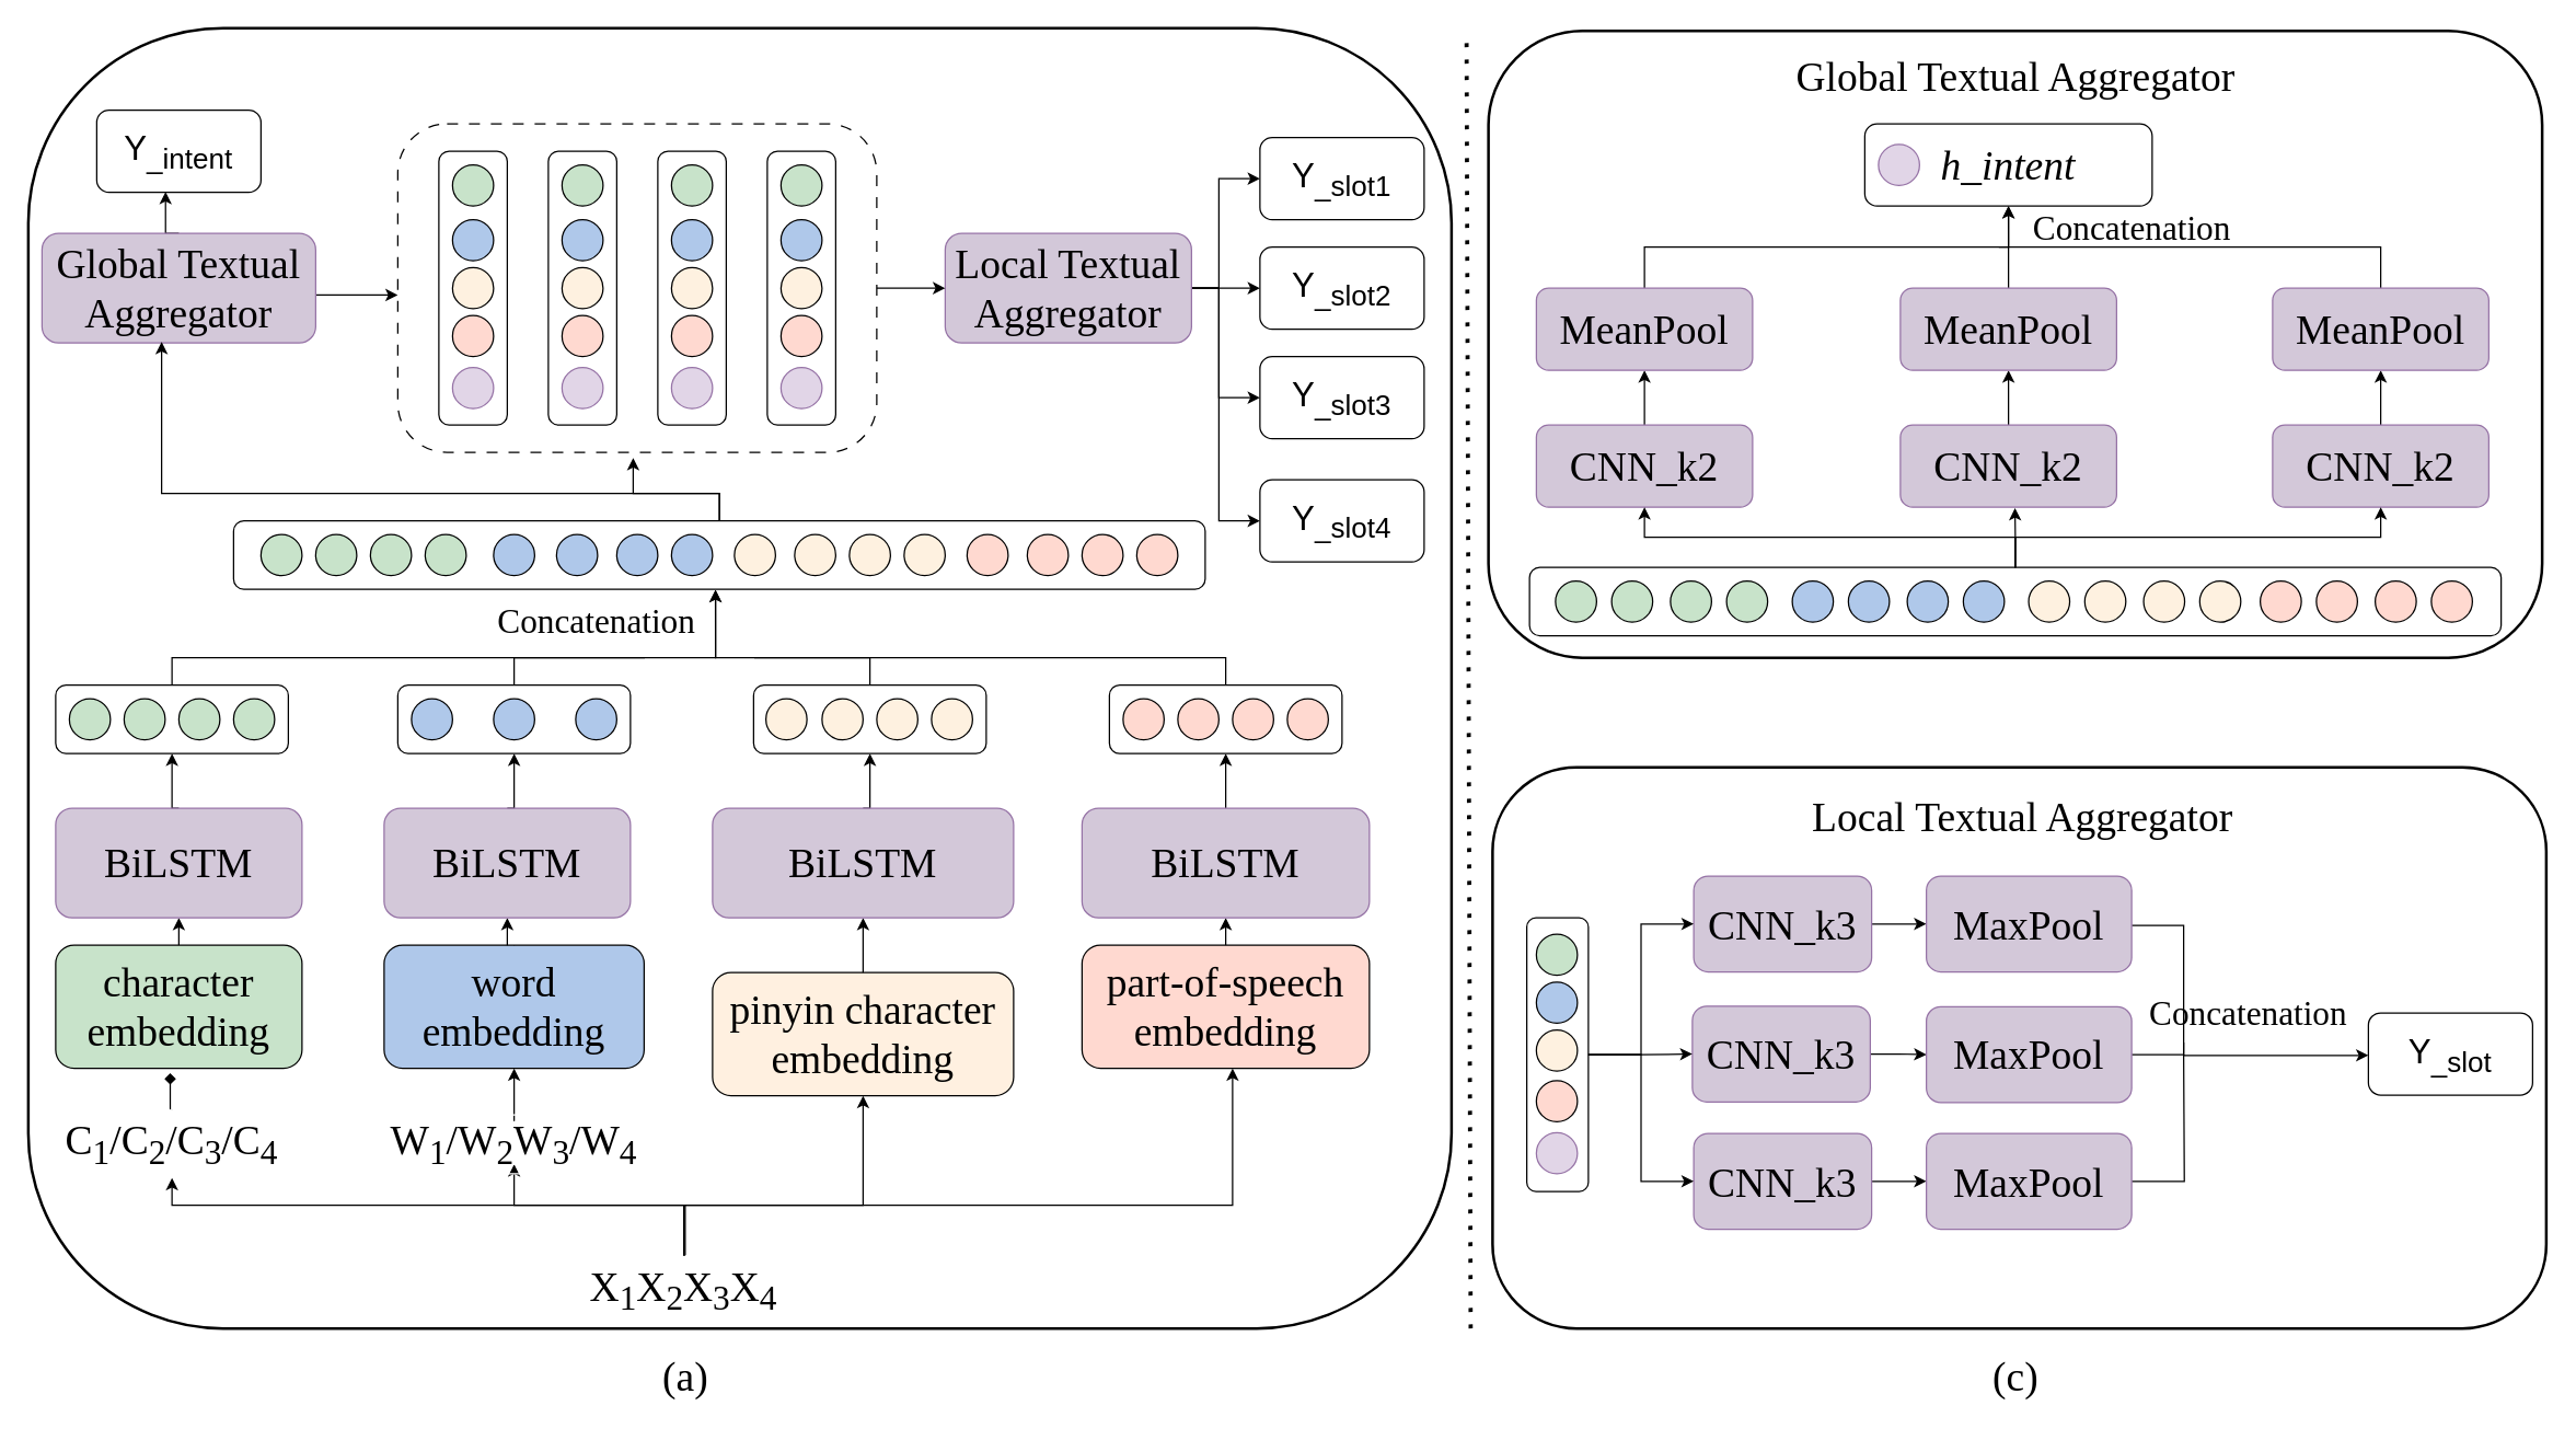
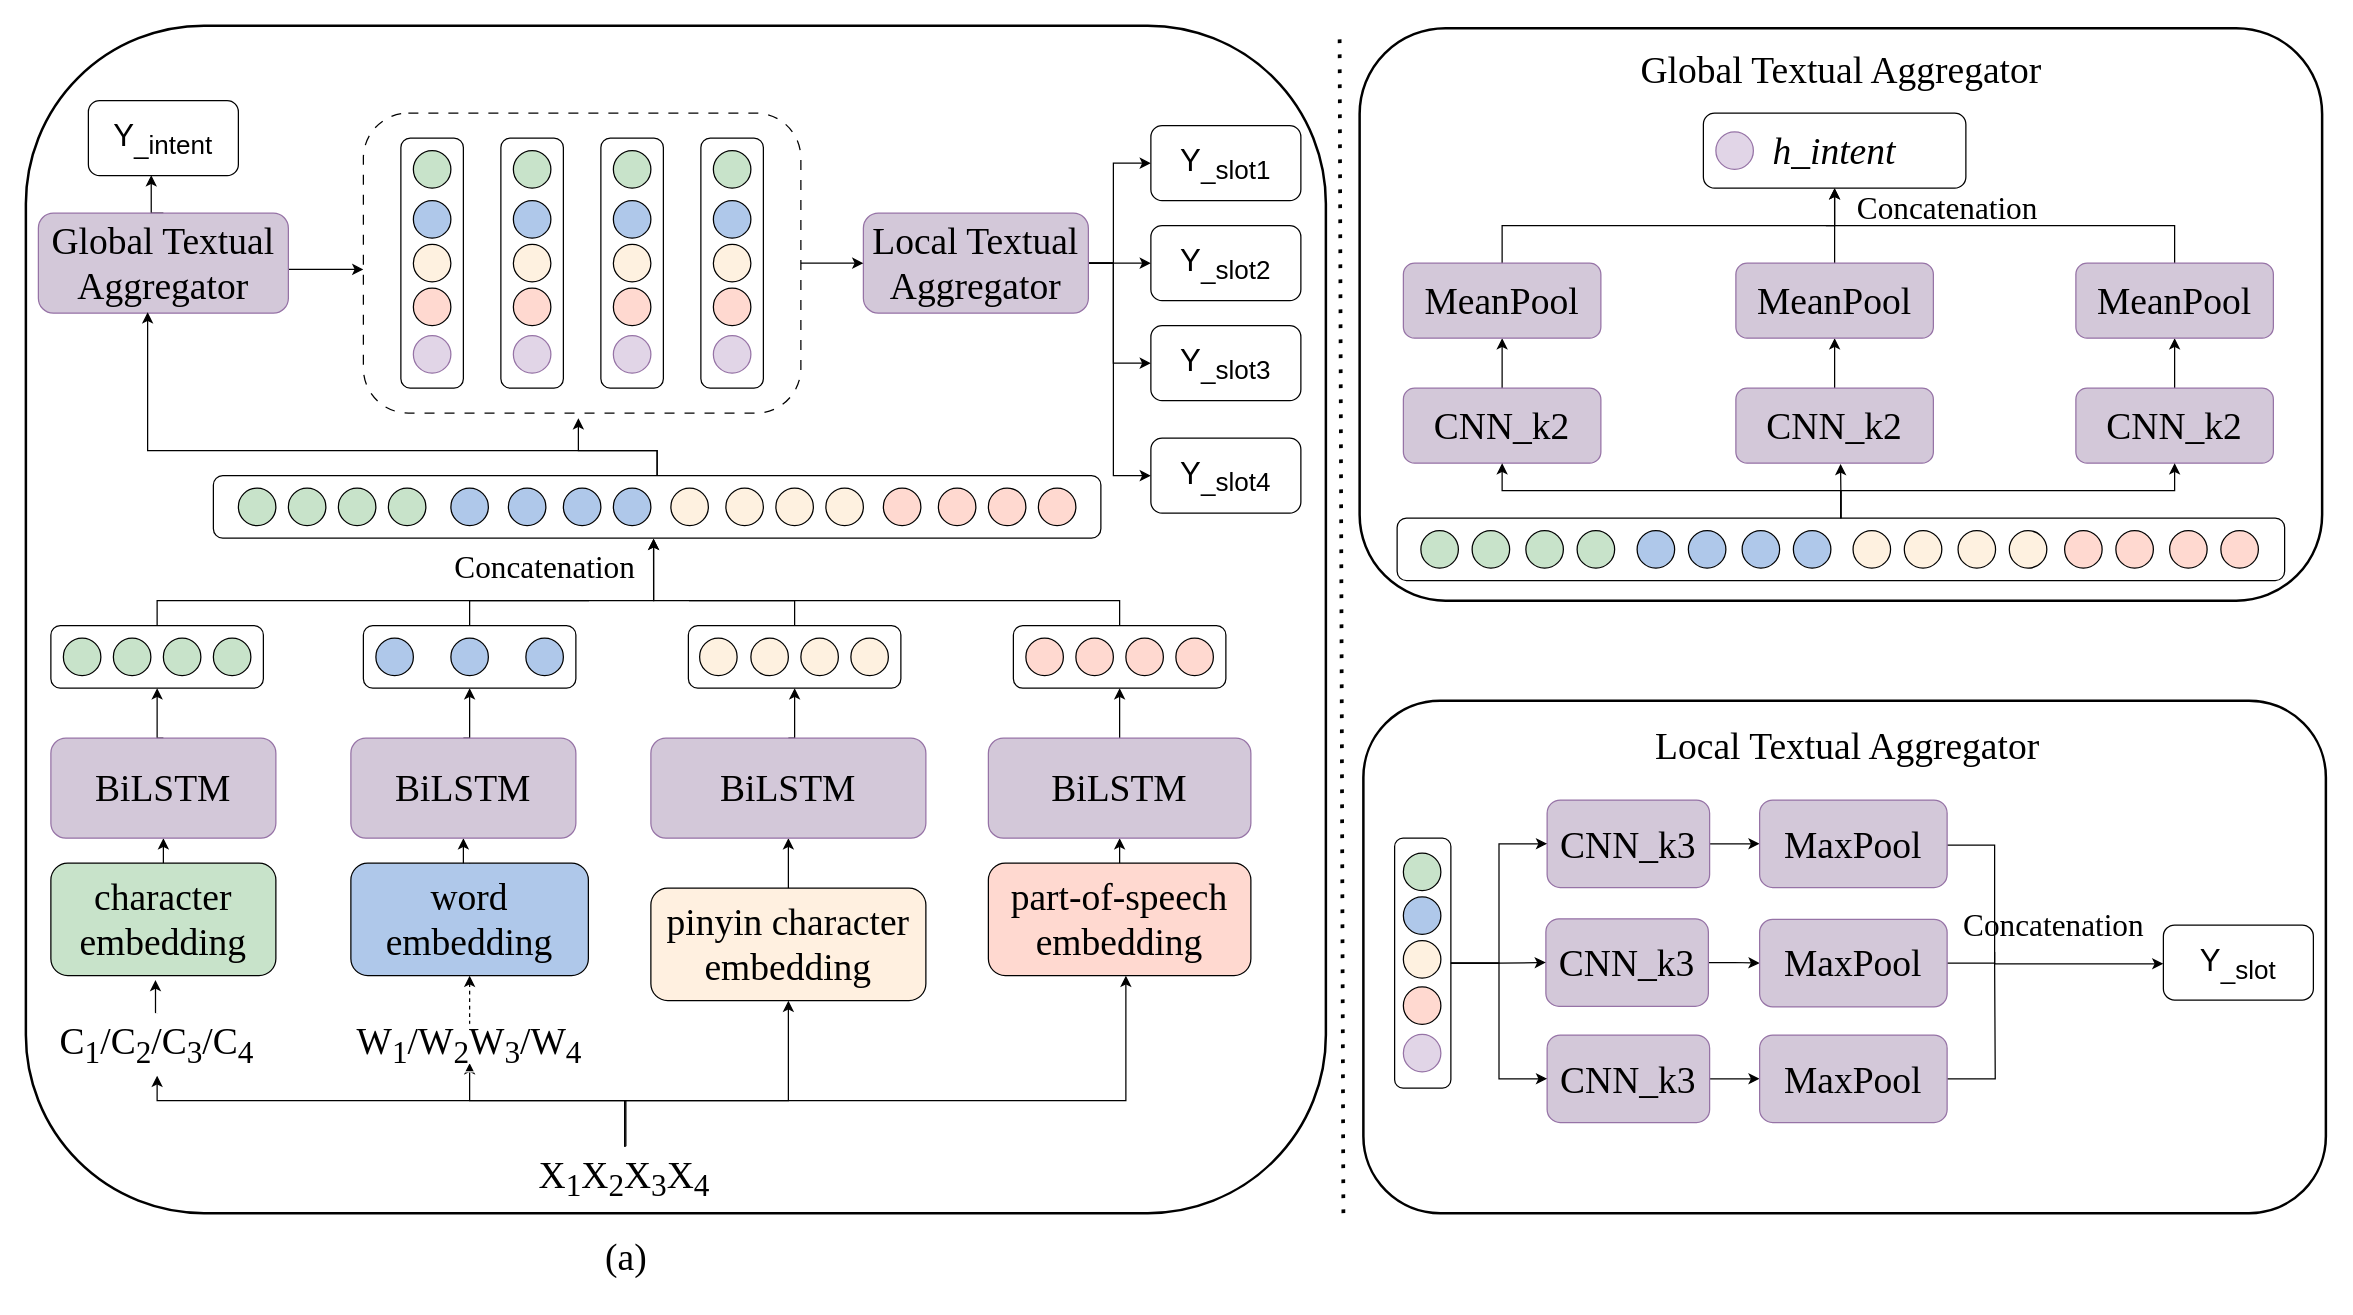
- <mxCell id="16" style="edgeStyle=orthogonalEdgeStyle;rounded=0;orthogonalLoop=1;jettySize=auto;html=1;exitX=0.5;exitY=0;exitDx=0;exitDy=0;entryX=0.465;entryY=1.039;entryDx=0;entryDy=0;entryPerimeter=0;endArrow=diamond;" parent="1" source="17" target="11" edge="1"><mxGeometry relative="1" as="geometry"><Array as="points"><mxPoint x="120" y="850" /><mxPoint x="120" y="820" /></Array></mxGeometry></mxCell>
+ <mxCell id="16" style="edgeStyle=orthogonalEdgeStyle;rounded=0;orthogonalLoop=1;jettySize=auto;html=1;exitX=0.5;exitY=0;exitDx=0;exitDy=0;entryX=0.465;entryY=1.039;entryDx=0;entryDy=0;entryPerimeter=0;" parent="1" source="17" target="11" edge="1"><mxGeometry relative="1" as="geometry"><Array as="points"><mxPoint x="120" y="850" /><mxPoint x="120" y="820" /></Array></mxGeometry></mxCell>
- <mxCell id="18" style="edgeStyle=orthogonalEdgeStyle;rounded=0;orthogonalLoop=1;jettySize=auto;html=1;exitX=0.5;exitY=0;exitDx=0;exitDy=0;entryX=0.5;entryY=1;entryDx=0;entryDy=0;" edge="1" parent="1" source="19" target="9"><mxGeometry relative="1" as="geometry" /></mxCell>
+ <mxCell id="18" style="edgeStyle=orthogonalEdgeStyle;rounded=0;orthogonalLoop=1;jettySize=auto;html=1;exitX=0.5;exitY=0;exitDx=0;exitDy=0;entryX=0.5;entryY=1;entryDx=0;entryDy=0;dashed=1;" edge="1" parent="1" source="19" target="9"><mxGeometry relative="1" as="geometry" /></mxCell>
- <mxCell id="157" value="&lt;font face=&quot;Times New Roman&quot;&gt;&lt;span style=&quot;font-size: 30px;&quot;&gt;(c)&lt;/span&gt;&lt;/font&gt;" style="text;html=1;align=center;verticalAlign=middle;resizable=0;points=[];autosize=1;strokeColor=none;fillColor=none;" vertex="1" parent="1"><mxGeometry x="1442" y="980" width="60" height="50" as="geometry" /></mxCell>
